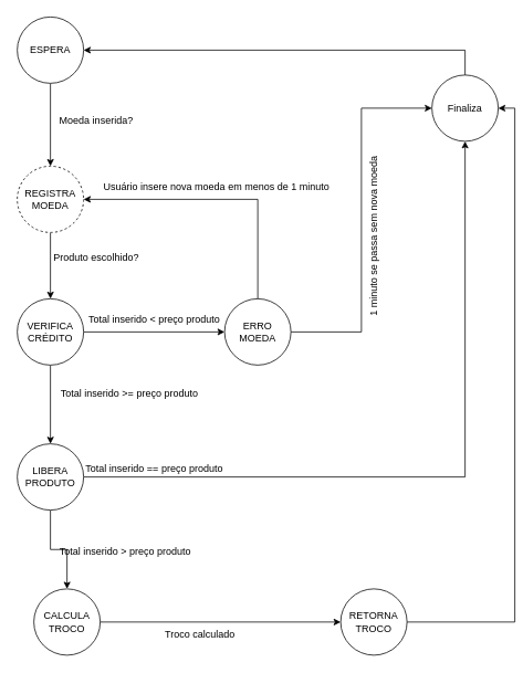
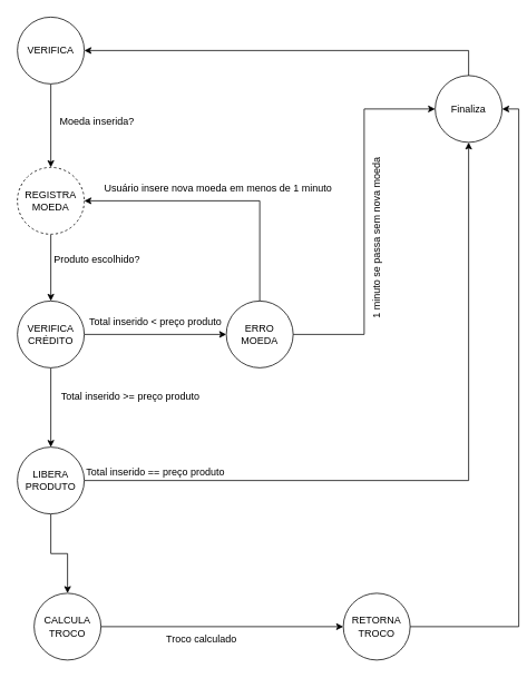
- <mxCell id="3" value="ESPERA" style="ellipse;whiteSpace=wrap;html=1;aspect=fixed;" vertex="1" parent="1"><mxGeometry x="20" y="20" width="80" height="80" as="geometry" /></mxCell>
+ <mxCell id="3" value="VERIFICA" style="ellipse;whiteSpace=wrap;html=1;aspect=fixed;" vertex="1" parent="1"><mxGeometry x="20" y="20" width="80" height="80" as="geometry" /></mxCell>
- <mxCell id="17" value="Total inserido &amp;gt; preço produto" style="text;html=1;align=center;verticalAlign=middle;resizable=0;points=[];autosize=1;strokeColor=none;fillColor=none;" vertex="1" parent="1"><mxGeometry x="60" y="650" width="180" height="30" as="geometry" /></mxCell>
